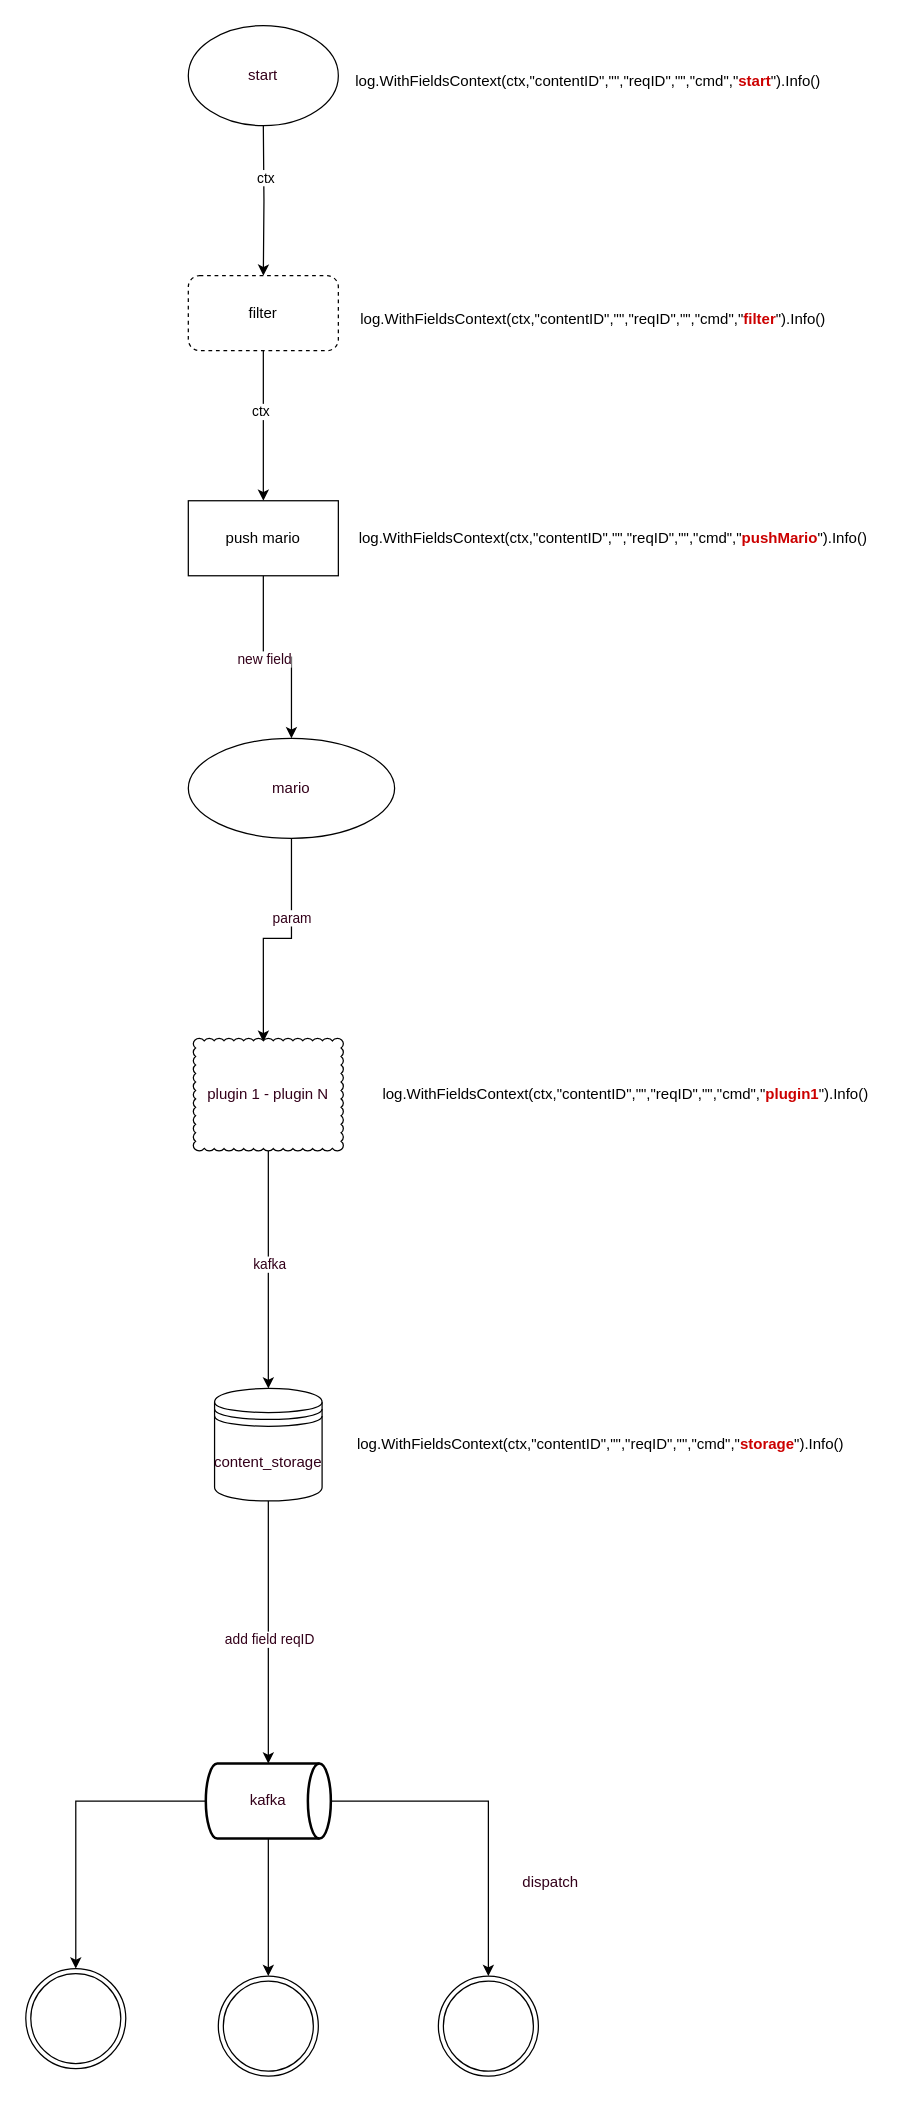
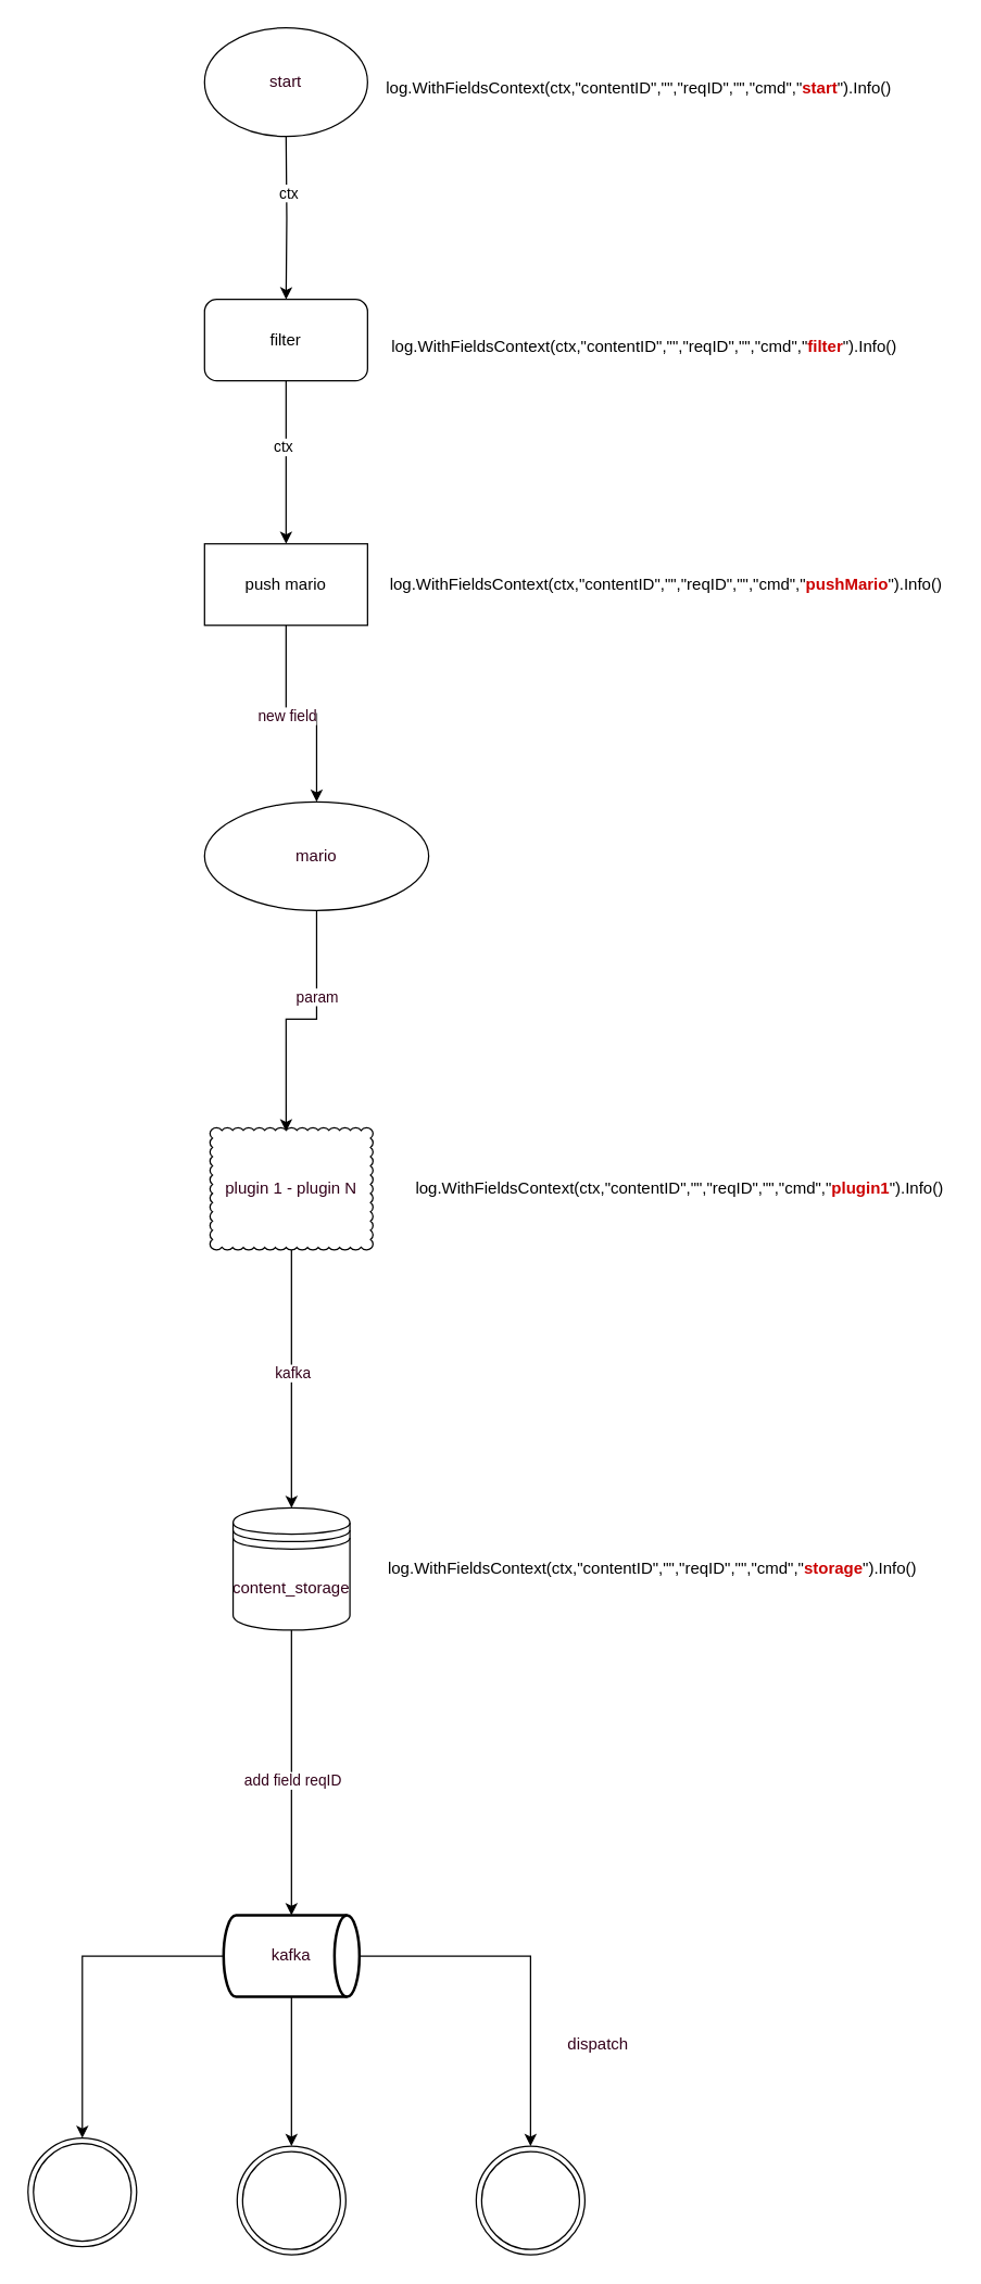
- <mxCell id="7" value="filter" style="rounded=1;whiteSpace=wrap;html=1;dashed=1;" vertex="1" parent="1"><mxGeometry x="150" y="220" width="120" height="60" as="geometry" /></mxCell>
+ <mxCell id="7" value="filter" style="rounded=1;whiteSpace=wrap;html=1;" vertex="1" parent="1"><mxGeometry x="150" y="220" width="120" height="60" as="geometry" /></mxCell>
